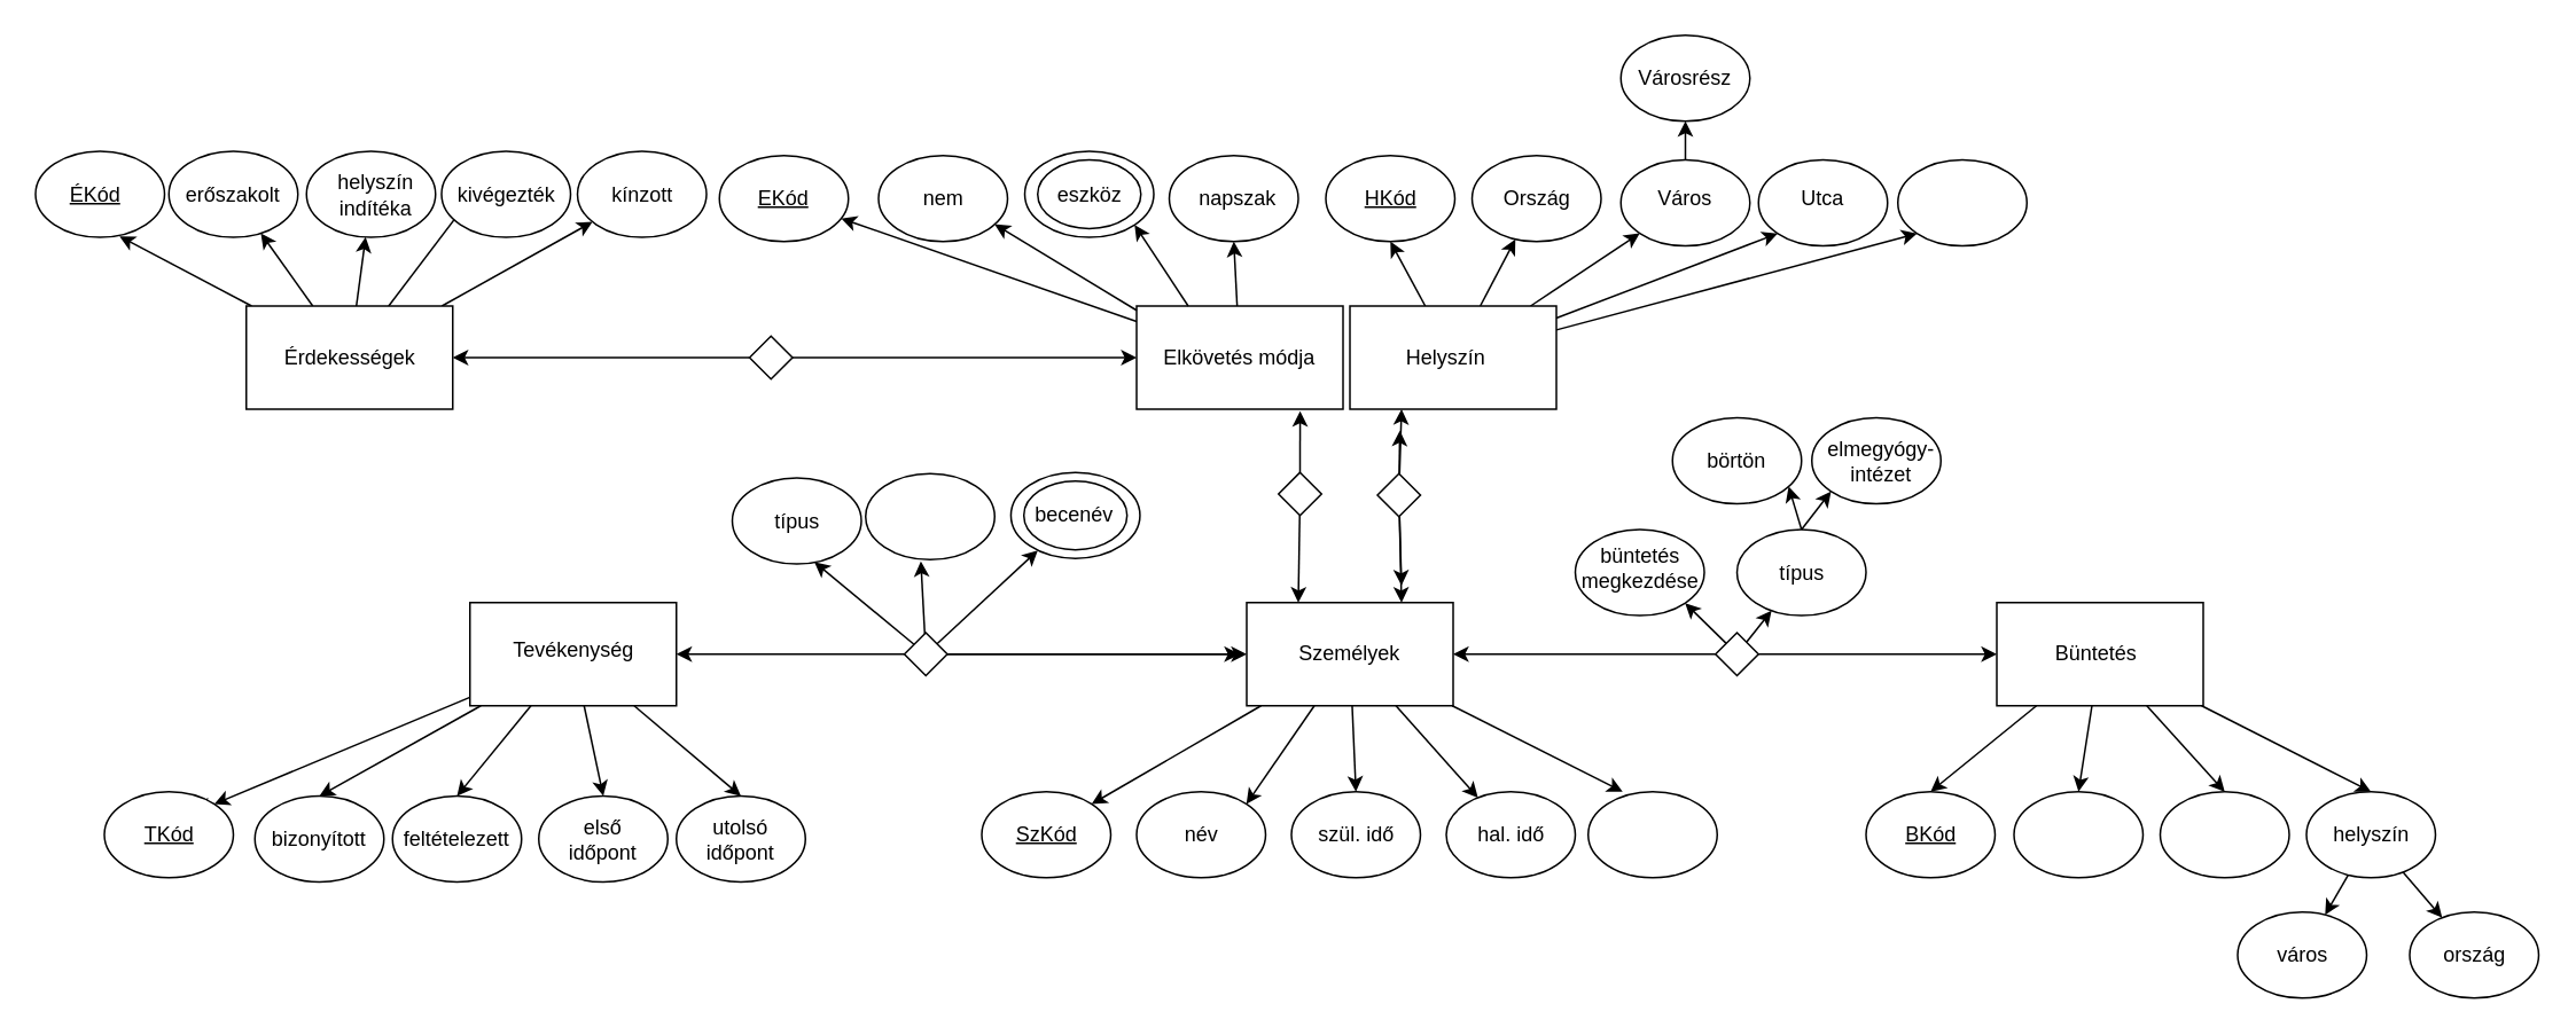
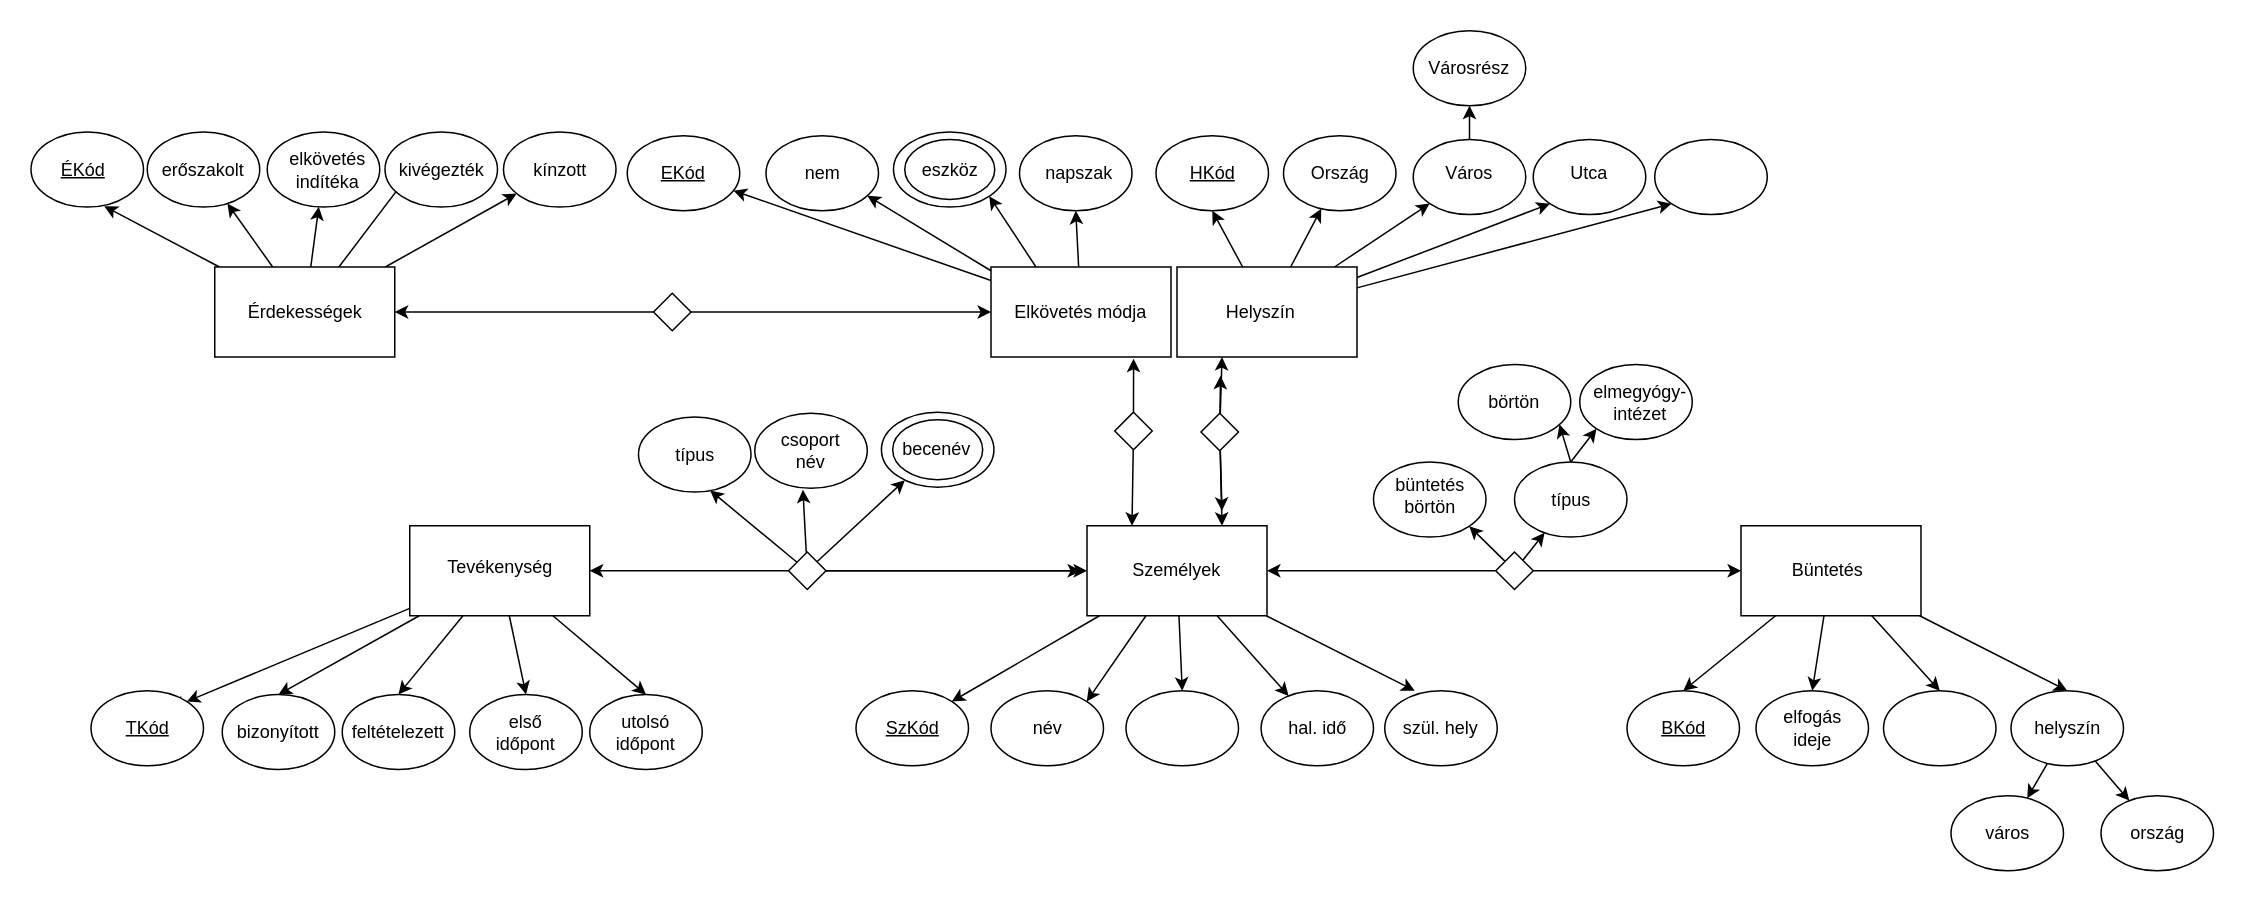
- <mxCell id="114" value="helyszín indítéka" style="text;html=1;strokeColor=none;fillColor=none;align=center;verticalAlign=middle;whiteSpace=wrap;rounded=0;fontSize=12;" parent="1" vertex="1"><mxGeometry x="187.5" y="97.5" width="60" height="30" as="geometry" /></mxCell>
+ <mxCell id="114" value="elkövetés indítéka" style="text;html=1;strokeColor=none;fillColor=none;align=center;verticalAlign=middle;whiteSpace=wrap;rounded=0;fontSize=12;" parent="1" vertex="1"><mxGeometry x="187.5" y="97.5" width="60" height="30" as="geometry" /></mxCell>
+ <mxCell id="65" value="csoport név" style="text;html=1;strokeColor=none;fillColor=none;align=center;verticalAlign=middle;whiteSpace=wrap;rounded=0;" parent="1" vertex="1"><mxGeometry x="510" y="285" width="60" height="30" as="geometry" /></mxCell>
- <mxCell id="92" value="büntetés megkezdése" style="text;html=1;strokeColor=none;fillColor=none;align=center;verticalAlign=middle;whiteSpace=wrap;rounded=0;fontSize=12;" parent="1" vertex="1"><mxGeometry x="922.5" y="315" width="60" height="30" as="geometry" /></mxCell>
+ <mxCell id="92" value="büntetés börtön" style="text;html=1;strokeColor=none;fillColor=none;align=center;verticalAlign=middle;whiteSpace=wrap;rounded=0;fontSize=12;" parent="1" vertex="1"><mxGeometry x="922.5" y="315" width="60" height="30" as="geometry" /></mxCell>
- <mxCell id="16" value="szül. idő" style="text;html=1;strokeColor=none;fillColor=none;align=center;verticalAlign=middle;whiteSpace=wrap;rounded=0;" parent="1" vertex="1"><mxGeometry x="757.5" y="470" width="60" height="30" as="geometry" /></mxCell>
+ <mxCell id="18" value="szül. hely" style="text;html=1;strokeColor=none;fillColor=none;align=center;verticalAlign=middle;whiteSpace=wrap;rounded=0;" parent="1" vertex="1"><mxGeometry x="930" y="470" width="60" height="30" as="geometry" /></mxCell>
+ <mxCell id="86" value="elfogás ideje" style="text;html=1;strokeColor=none;fillColor=none;align=center;verticalAlign=middle;whiteSpace=wrap;rounded=0;" parent="1" vertex="1"><mxGeometry x="1177.5" y="470" width="60" height="30" as="geometry" /></mxCell>
